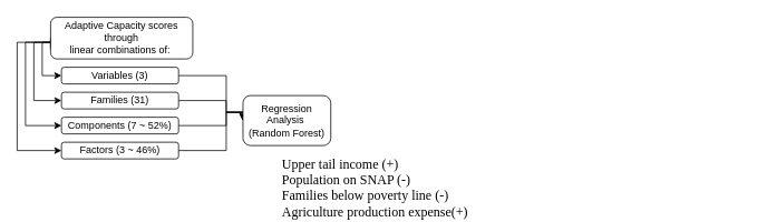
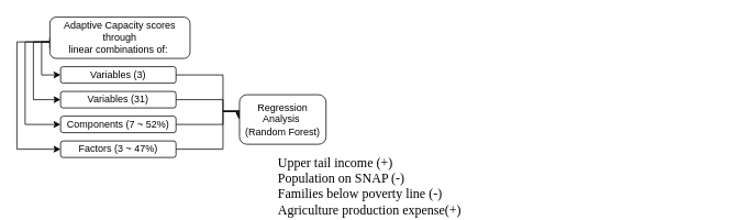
- <mxCell id="10" value="Families (31)" style="rounded=1;whiteSpace=wrap;html=1;" vertex="1" parent="1"><mxGeometry x="73" y="110" width="140" height="20" as="geometry" /></mxCell>
+ <mxCell id="10" value="Variables (31)" style="rounded=1;whiteSpace=wrap;html=1;" vertex="1" parent="1"><mxGeometry x="73" y="110" width="140" height="20" as="geometry" /></mxCell>
- <mxCell id="14" value="Factors (3 ~ 46%)" style="rounded=1;whiteSpace=wrap;html=1;" vertex="1" parent="1"><mxGeometry x="73" y="170" width="140" height="20" as="geometry" /></mxCell>
+ <mxCell id="14" value="Factors (3 ~ 47%)" style="rounded=1;whiteSpace=wrap;html=1;" vertex="1" parent="1"><mxGeometry x="73" y="170" width="140" height="20" as="geometry" /></mxCell>
